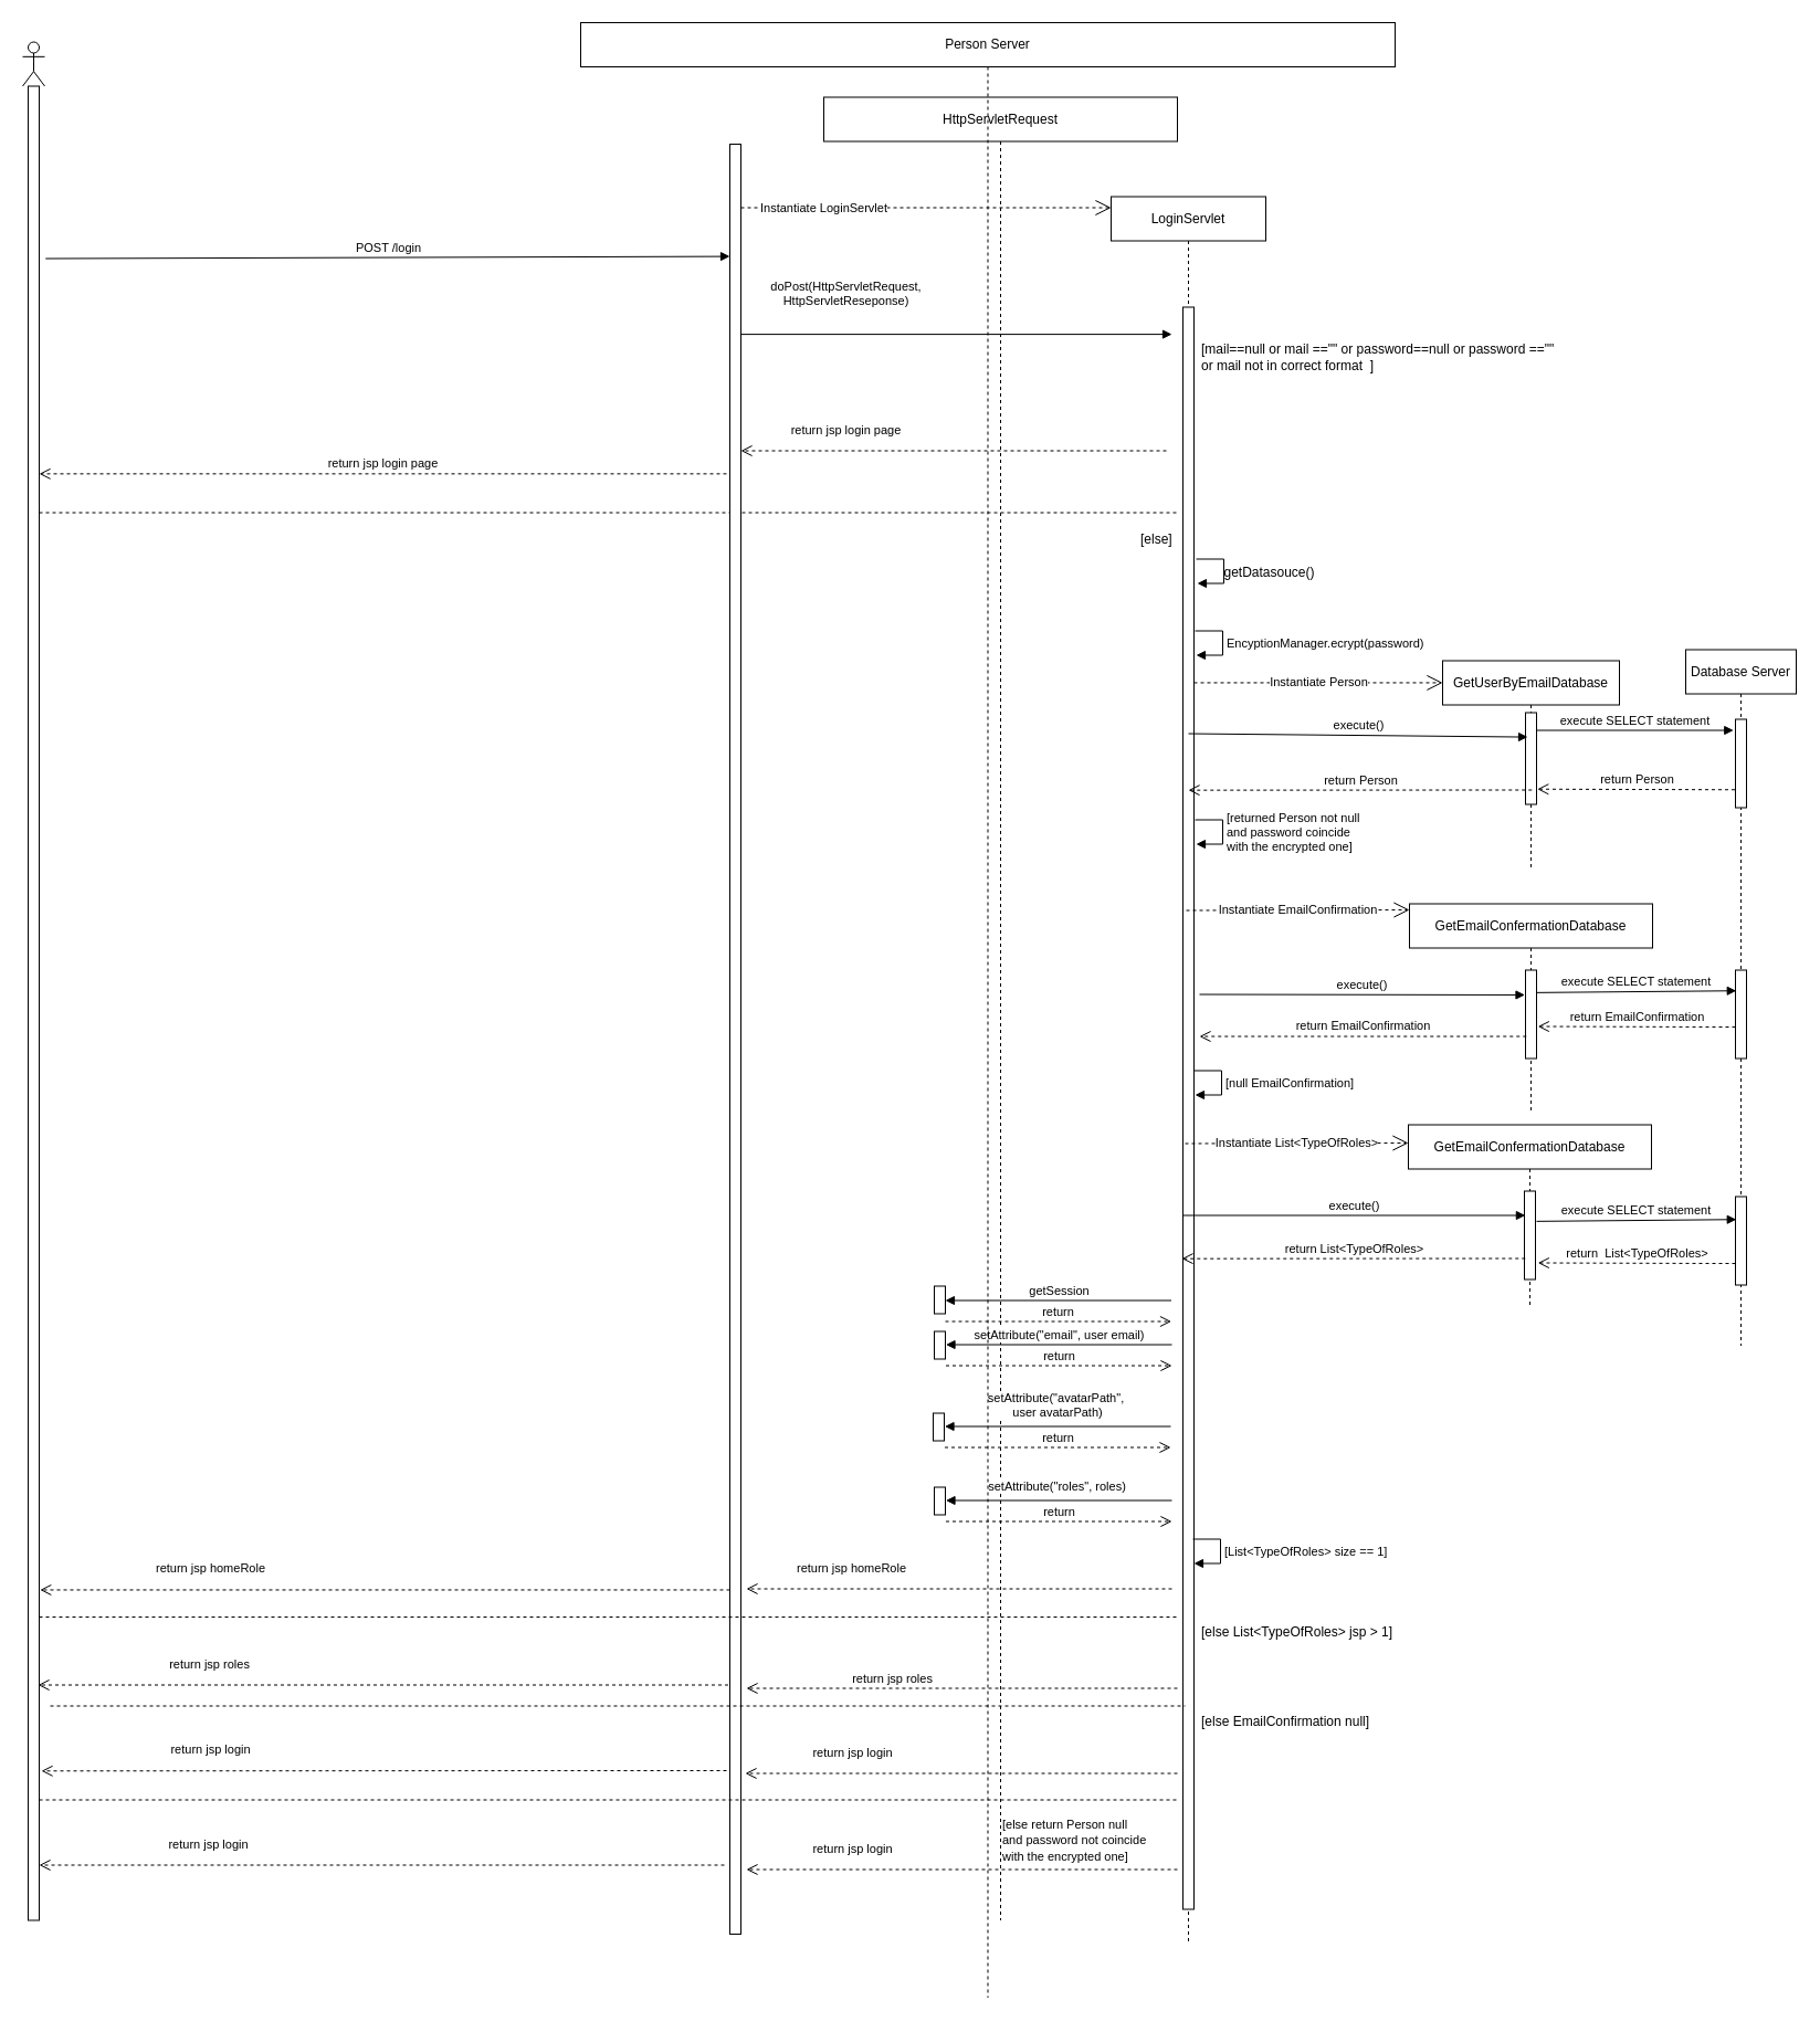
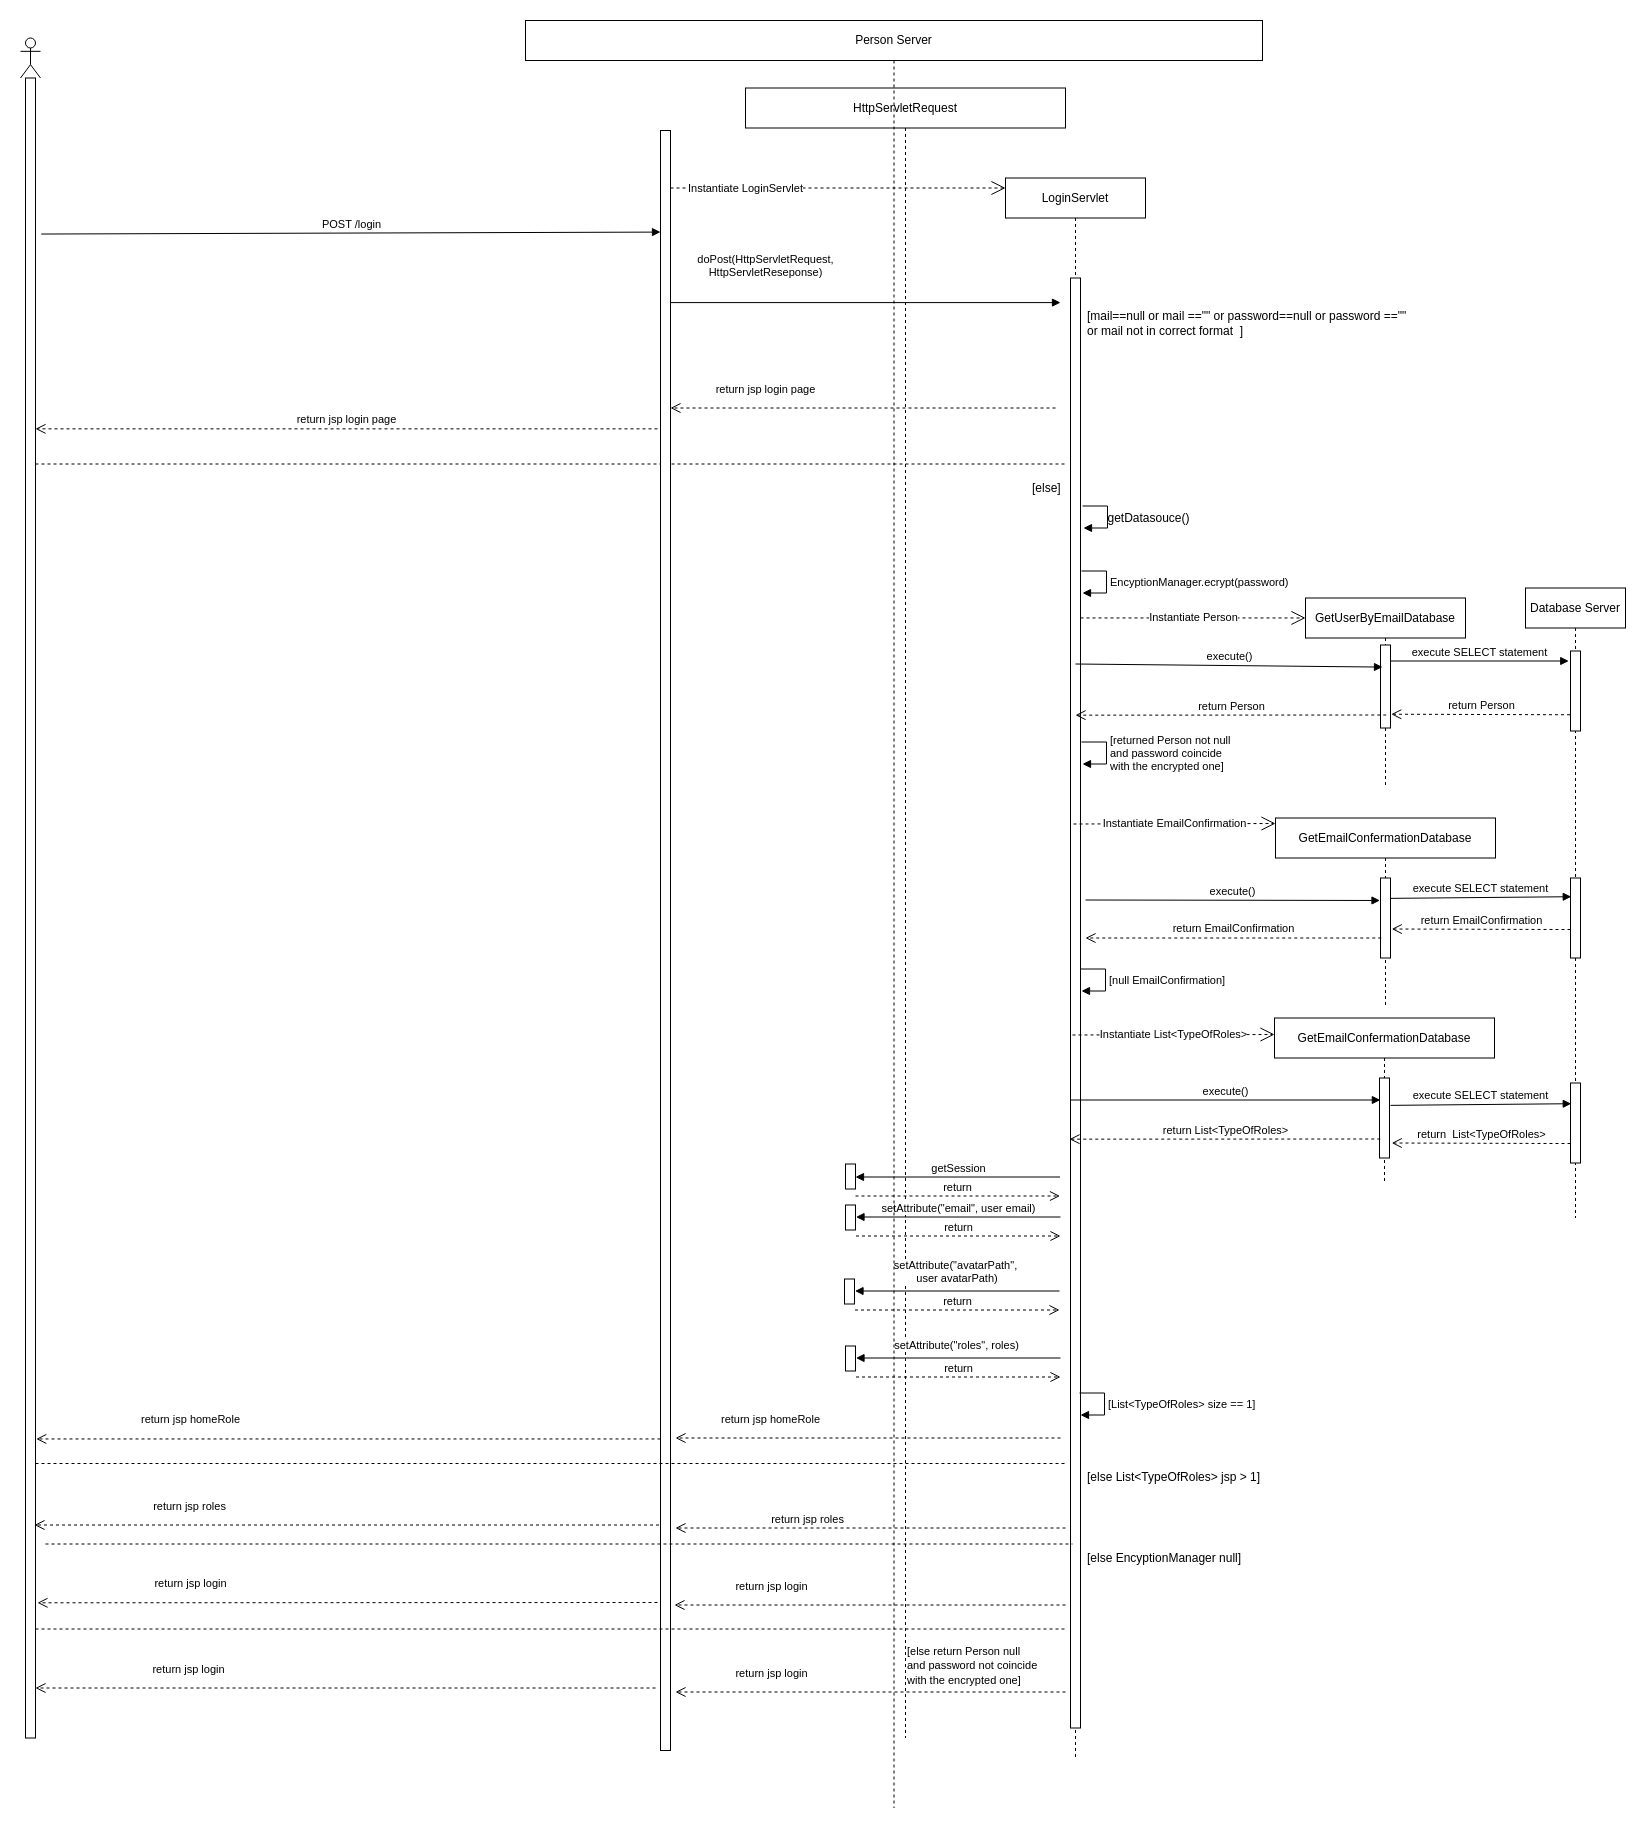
- <mxCell id="73" value="&lt;div align=&quot;left&quot;&gt;[else EmailConfirmation null]&lt;/div&gt;" style="text;html=1;align=left;verticalAlign=middle;resizable=0;points=[];autosize=1;" vertex="1" parent="1"><mxGeometry x="1085" y="1547.5" width="190" height="20" as="geometry" /></mxCell>
+ <mxCell id="73" value="&lt;div align=&quot;left&quot;&gt;[else EncyptionManager null]&lt;/div&gt;" style="text;html=1;align=left;verticalAlign=middle;resizable=0;points=[];autosize=1;" vertex="1" parent="1"><mxGeometry x="1085" y="1547.5" width="190" height="20" as="geometry" /></mxCell>
